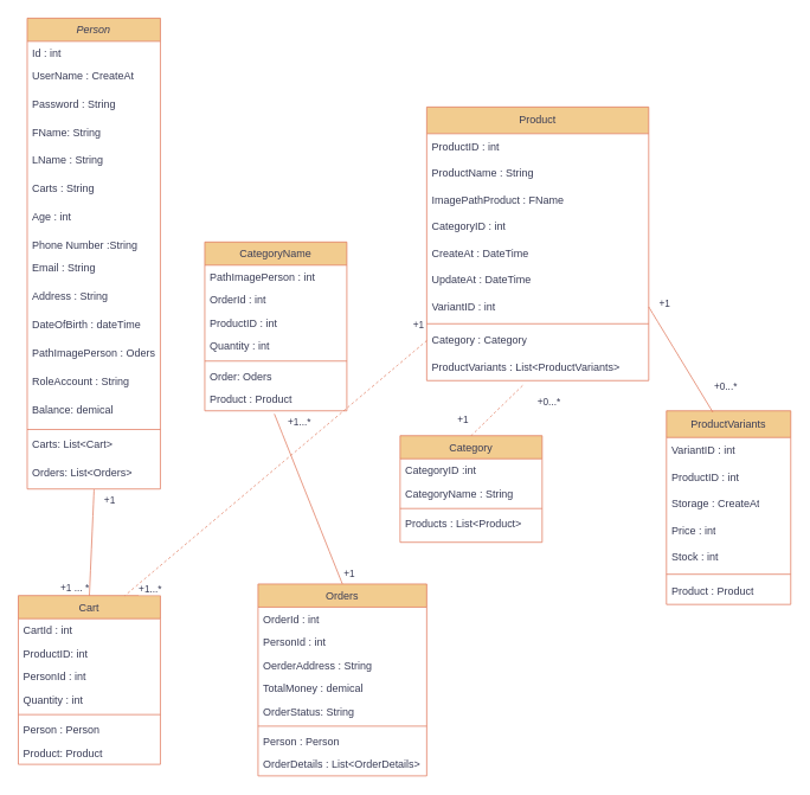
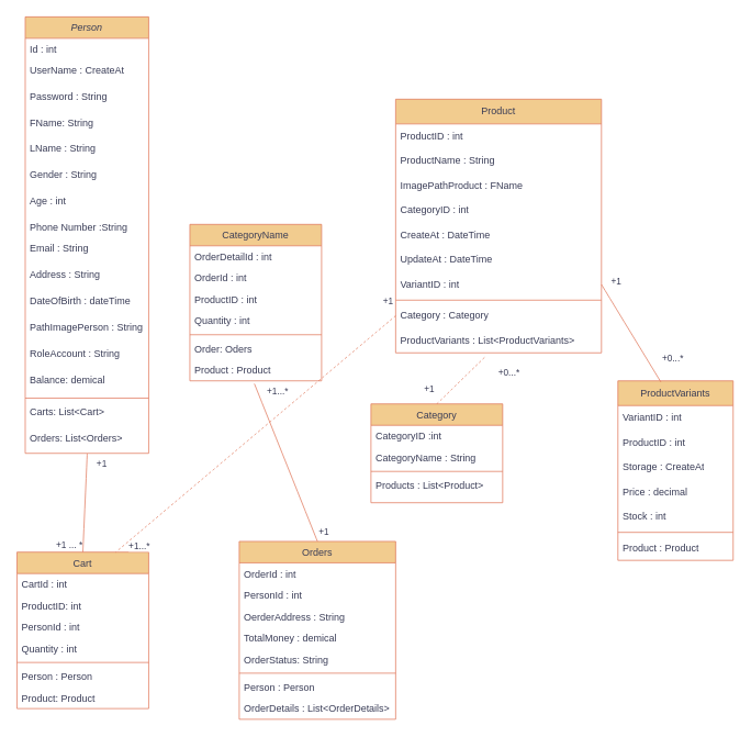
- <mxCell id="19" value="Carts : String" style="text;align=left;verticalAlign=top;spacingLeft=4;spacingRight=4;overflow=hidden;rotatable=0;points=[[0,0.5],[1,0.5]];portConstraint=eastwest;rounded=0;shadow=0;html=0;labelBackgroundColor=none;fontColor=#393C56;" vertex="1" parent="13"><mxGeometry y="178" width="150" height="32" as="geometry" /></mxCell>
+ <mxCell id="19" value="Gender : String" style="text;align=left;verticalAlign=top;spacingLeft=4;spacingRight=4;overflow=hidden;rotatable=0;points=[[0,0.5],[1,0.5]];portConstraint=eastwest;rounded=0;shadow=0;html=0;labelBackgroundColor=none;fontColor=#393C56;" vertex="1" parent="13"><mxGeometry y="178" width="150" height="32" as="geometry" /></mxCell>
- <mxCell id="49" value="PathImagePerson : int" style="text;align=left;verticalAlign=top;spacingLeft=4;spacingRight=4;overflow=hidden;rotatable=0;points=[[0,0.5],[1,0.5]];portConstraint=eastwest;labelBackgroundColor=none;fontColor=#393C56;" parent="48" vertex="1"><mxGeometry y="26" width="160" height="26" as="geometry" /></mxCell>
+ <mxCell id="49" value="OrderDetailId : int" style="text;align=left;verticalAlign=top;spacingLeft=4;spacingRight=4;overflow=hidden;rotatable=0;points=[[0,0.5],[1,0.5]];portConstraint=eastwest;labelBackgroundColor=none;fontColor=#393C56;" parent="48" vertex="1"><mxGeometry y="26" width="160" height="26" as="geometry" /></mxCell>
- <mxCell id="25" value="PathImagePerson : Oders" style="text;align=left;verticalAlign=top;spacingLeft=4;spacingRight=4;overflow=hidden;rotatable=0;points=[[0,0.5],[1,0.5]];portConstraint=eastwest;rounded=0;shadow=0;html=0;labelBackgroundColor=none;fontColor=#393C56;" vertex="1" parent="13"><mxGeometry y="364" width="150" height="32" as="geometry" /></mxCell>
+ <mxCell id="25" value="PathImagePerson : String" style="text;align=left;verticalAlign=top;spacingLeft=4;spacingRight=4;overflow=hidden;rotatable=0;points=[[0,0.5],[1,0.5]];portConstraint=eastwest;rounded=0;shadow=0;html=0;labelBackgroundColor=none;fontColor=#393C56;" vertex="1" parent="13"><mxGeometry y="364" width="150" height="32" as="geometry" /></mxCell>
- <mxCell id="60" value="Price : int" style="text;strokeColor=none;fillColor=none;align=left;verticalAlign=middle;spacingLeft=4;spacingRight=4;overflow=hidden;points=[[0,0.5],[1,0.5]];portConstraint=eastwest;rotatable=0;whiteSpace=wrap;html=1;fontColor=#393C56;" vertex="1" parent="56"><mxGeometry y="120" width="140" height="30" as="geometry" /></mxCell>
+ <mxCell id="60" value="Price : decimal" style="text;strokeColor=none;fillColor=none;align=left;verticalAlign=middle;spacingLeft=4;spacingRight=4;overflow=hidden;points=[[0,0.5],[1,0.5]];portConstraint=eastwest;rotatable=0;whiteSpace=wrap;html=1;fontColor=#393C56;" vertex="1" parent="56"><mxGeometry y="120" width="140" height="30" as="geometry" /></mxCell>
